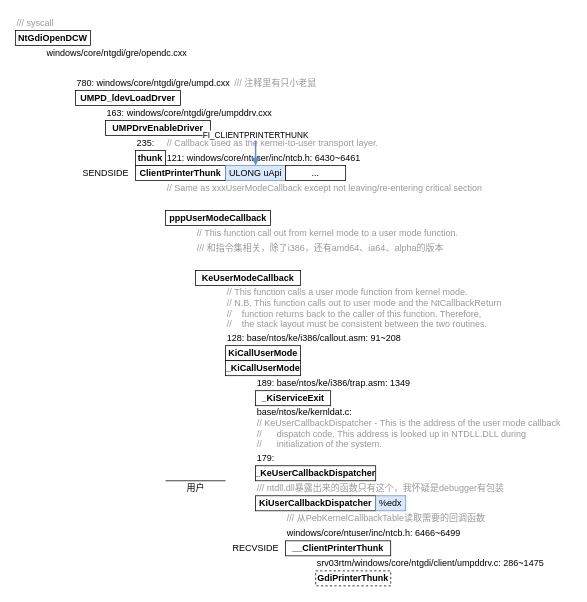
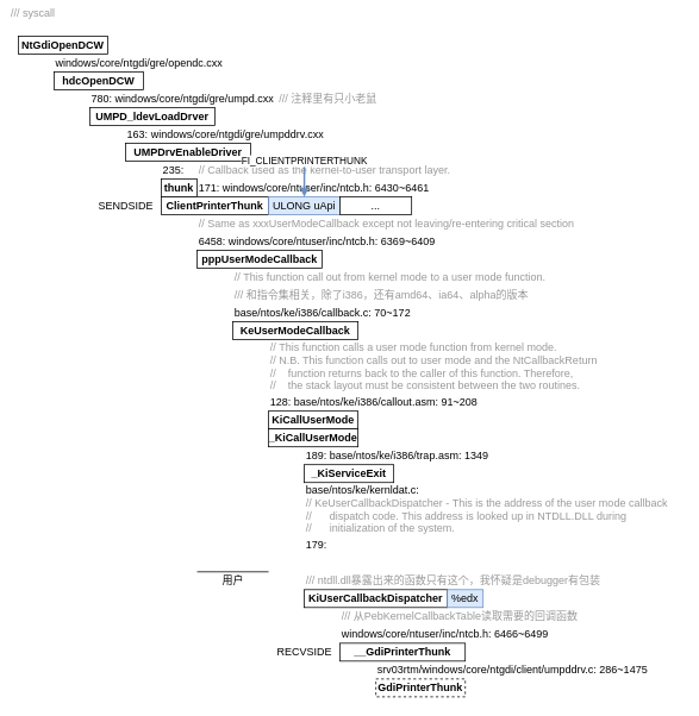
- <mxCell id="3" value="&lt;font color=&quot;#999999&quot;&gt;/// syscall&lt;/font&gt;" style="text;html=1;align=left;verticalAlign=middle;resizable=0;points=[];autosize=1;" parent="1" vertex="1"><mxGeometry x="20" y="20" width="70" height="20" as="geometry" /></mxCell>
+ <mxCell id="3" value="&lt;font color=&quot;#999999&quot;&gt;/// syscall&lt;/font&gt;" style="text;html=1;align=left;verticalAlign=middle;resizable=0;points=[];autosize=1;" parent="1" vertex="1"><mxGeometry x="10" y="5" width="70" height="20" as="geometry" /></mxCell>
+ <mxCell id="4" value="&lt;b&gt;hdcOpenDCW&lt;/b&gt;" style="rounded=0;whiteSpace=wrap;html=1;" parent="1" vertex="1"><mxGeometry x="60" y="80" width="100" height="20" as="geometry" /></mxCell>
- <mxCell id="14" value="121:&amp;nbsp;windows/core/ntuser/inc/ntcb.h: 6430~6461" style="text;html=1;align=left;verticalAlign=middle;resizable=0;points=[];autosize=1;" parent="1" vertex="1"><mxGeometry x="220" y="200" width="270" height="20" as="geometry" /></mxCell>
+ <mxCell id="14" value="171:&amp;nbsp;windows/core/ntuser/inc/ntcb.h: 6430~6461" style="text;html=1;align=left;verticalAlign=middle;resizable=0;points=[];autosize=1;" parent="1" vertex="1"><mxGeometry x="220" y="200" width="270" height="20" as="geometry" /></mxCell>
+ <mxCell id="17" value="6458: windows/core/ntuser/inc/ntcb.h: 6369~6409" style="text;html=1;align=left;verticalAlign=middle;resizable=0;points=[];autosize=1;" parent="1" vertex="1"><mxGeometry x="220" y="260" width="280" height="20" as="geometry" /></mxCell>
+ <mxCell id="21" value="base/ntos/ke/i386/callback.c: 70~172" style="text;html=1;align=left;verticalAlign=middle;resizable=0;points=[];autosize=1;" parent="1" vertex="1"><mxGeometry x="260" y="340" width="210" height="20" as="geometry" /></mxCell>
- <mxCell id="29" value="&lt;b&gt;_KeUserCallbackDispatcher&lt;/b&gt;" style="rounded=0;whiteSpace=wrap;html=1;" parent="1" vertex="1"><mxGeometry x="340" y="620" width="160" height="20" as="geometry" /></mxCell>
- <mxCell id="41" value="&lt;b&gt;__ClientPrinterThunk&lt;/b&gt;" style="rounded=0;whiteSpace=wrap;html=1;" parent="1" vertex="1"><mxGeometry x="380" y="720" width="140" height="20" as="geometry" /></mxCell>
+ <mxCell id="41" value="&lt;b&gt;__GdiPrinterThunk&lt;/b&gt;" style="rounded=0;whiteSpace=wrap;html=1;" parent="1" vertex="1"><mxGeometry x="380" y="720" width="140" height="20" as="geometry" /></mxCell>
